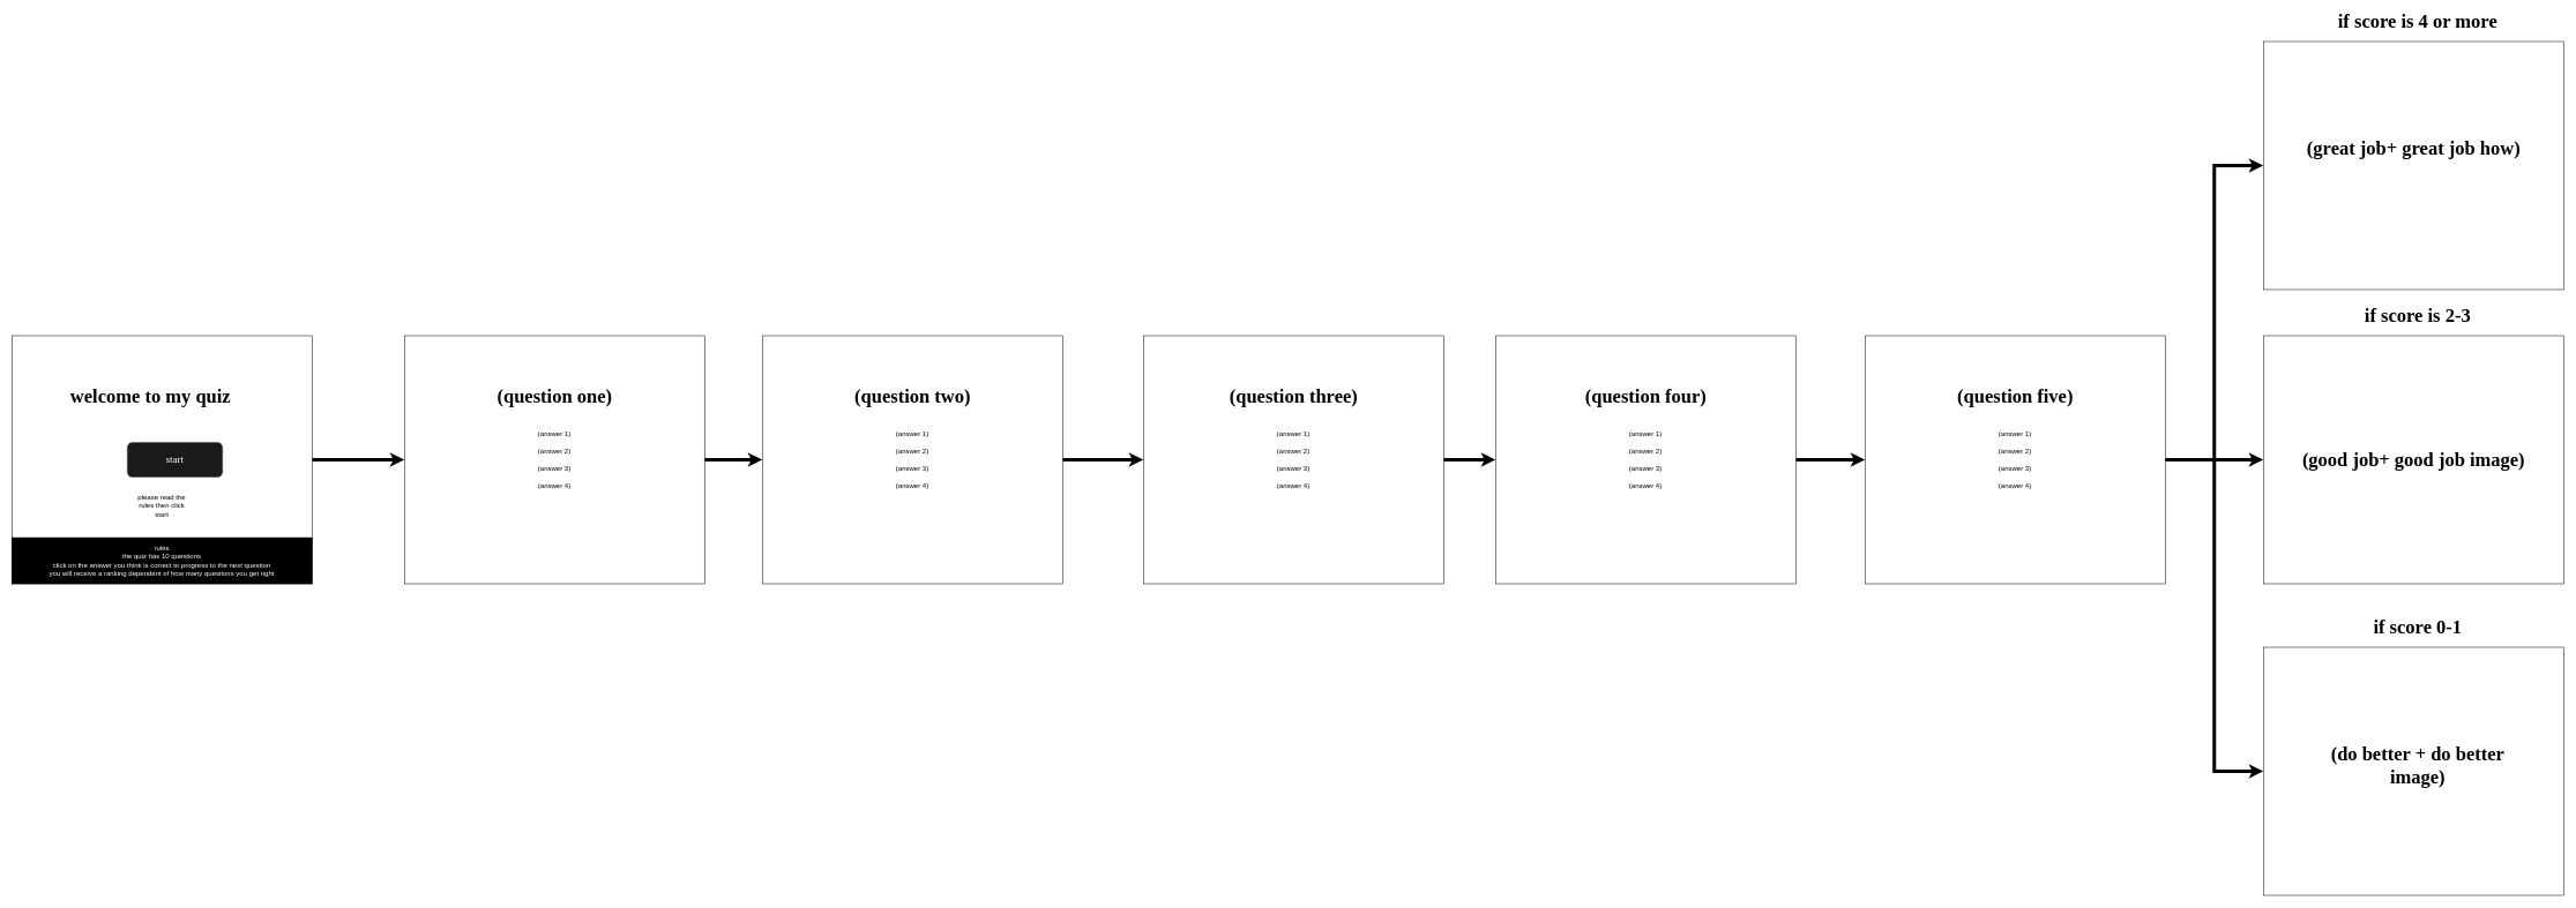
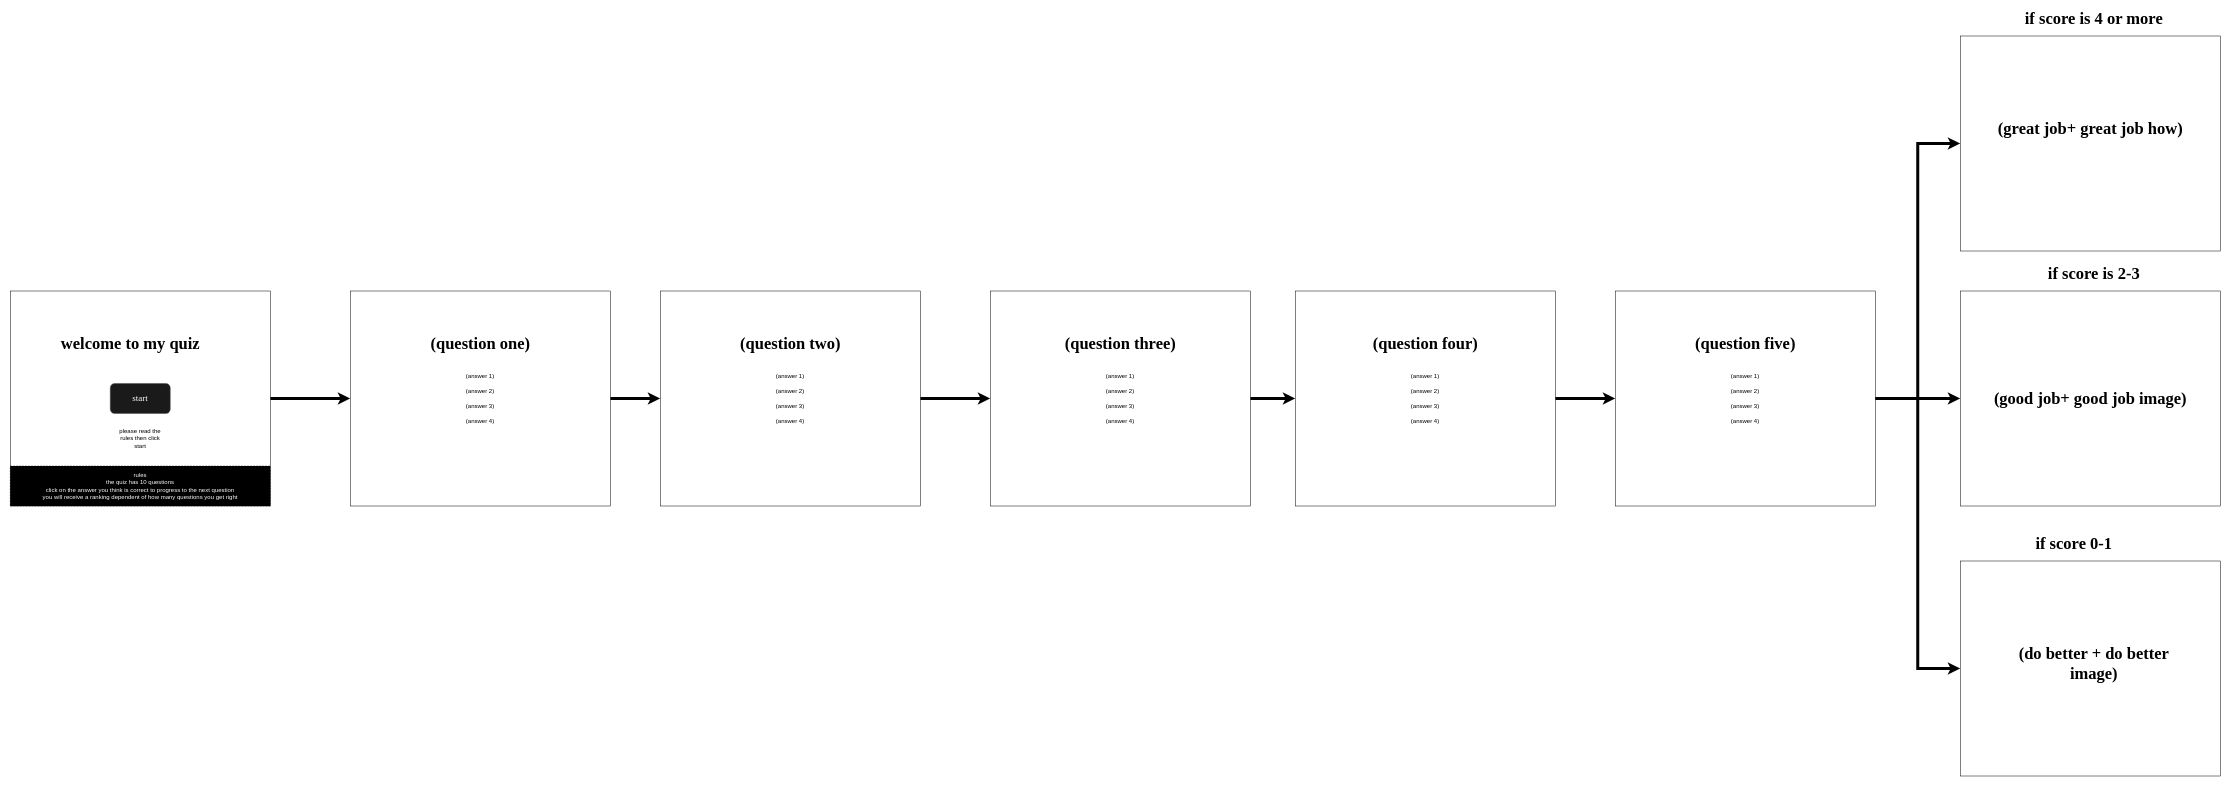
- <mxCell id="5" value="&lt;font face=&quot;Verdana&quot; color=&quot;#ffffff&quot;&gt;&lt;span style=&quot;font-size: 18px;&quot;&gt;start&lt;/span&gt;&lt;/font&gt;" style="rounded=1;whiteSpace=wrap;html=1;fillColor=#1A1A1A;strokeColor=#4D4D4D;movable=1;resizable=1;rotatable=1;deletable=1;editable=1;locked=0;connectable=1;" vertex="1" parent="1"><mxGeometry x="220" y="765" width="165" height="60" as="geometry" /></mxCell>
+ <mxCell id="5" value="&lt;font face=&quot;Verdana&quot; color=&quot;#ffffff&quot;&gt;&lt;span style=&quot;font-size: 18px;&quot;&gt;start&lt;/span&gt;&lt;/font&gt;" style="rounded=1;whiteSpace=wrap;html=1;fillColor=#1A1A1A;strokeColor=#4D4D4D;movable=1;resizable=1;rotatable=1;deletable=1;editable=1;locked=0;connectable=1;" vertex="1" parent="1"><mxGeometry x="220" y="765" width="120" height="60" as="geometry" /></mxCell>
- <mxCell id="7" value="&lt;font color=&quot;#ffffff&quot;&gt;rules&lt;br&gt;the quiz has 10 questions&lt;br&gt;click on the answer you think is correct to progress to the next question&lt;br&gt;you will receive a ranking dependent of how many questions you get right&lt;br&gt;&lt;/font&gt;" style="rounded=0;whiteSpace=wrap;html=1;fillColor=#000000;" vertex="1" parent="1"><mxGeometry x="20" y="930" width="520" height="80" as="geometry" /></mxCell>
+ <mxCell id="7" value="&lt;font color=&quot;#ffffff&quot;&gt;rules&lt;br&gt;the quiz has 10 questions&lt;br&gt;click on the answer you think is correct to progress to the next question&lt;br&gt;you will receive a ranking dependent of how many questions you get right&lt;br&gt;&lt;/font&gt;" style="rounded=0;whiteSpace=wrap;html=1;fillColor=#000000;dashed=1;" vertex="1" parent="1"><mxGeometry x="20" y="930" width="520" height="80" as="geometry" /></mxCell>
- <mxCell id="48" value="&lt;h1&gt;&lt;font face=&quot;Verdana&quot; style=&quot;font-size: 33px;&quot;&gt;if score 0-1&lt;/font&gt;&lt;/h1&gt;" style="text;html=1;strokeColor=none;fillColor=none;align=center;verticalAlign=middle;whiteSpace=wrap;rounded=0;" vertex="1" parent="1"><mxGeometry x="3990" y="1070" width="395" height="30" as="geometry" /></mxCell>
+ <mxCell id="48" value="&lt;h1&gt;&lt;font face=&quot;Verdana&quot; style=&quot;font-size: 33px;&quot;&gt;if score 0-1&lt;/font&gt;&lt;/h1&gt;" style="text;html=1;strokeColor=none;fillColor=none;align=center;verticalAlign=middle;whiteSpace=wrap;rounded=0;" vertex="1" parent="1"><mxGeometry x="3950" y="1070" width="395" height="30" as="geometry" /></mxCell>
